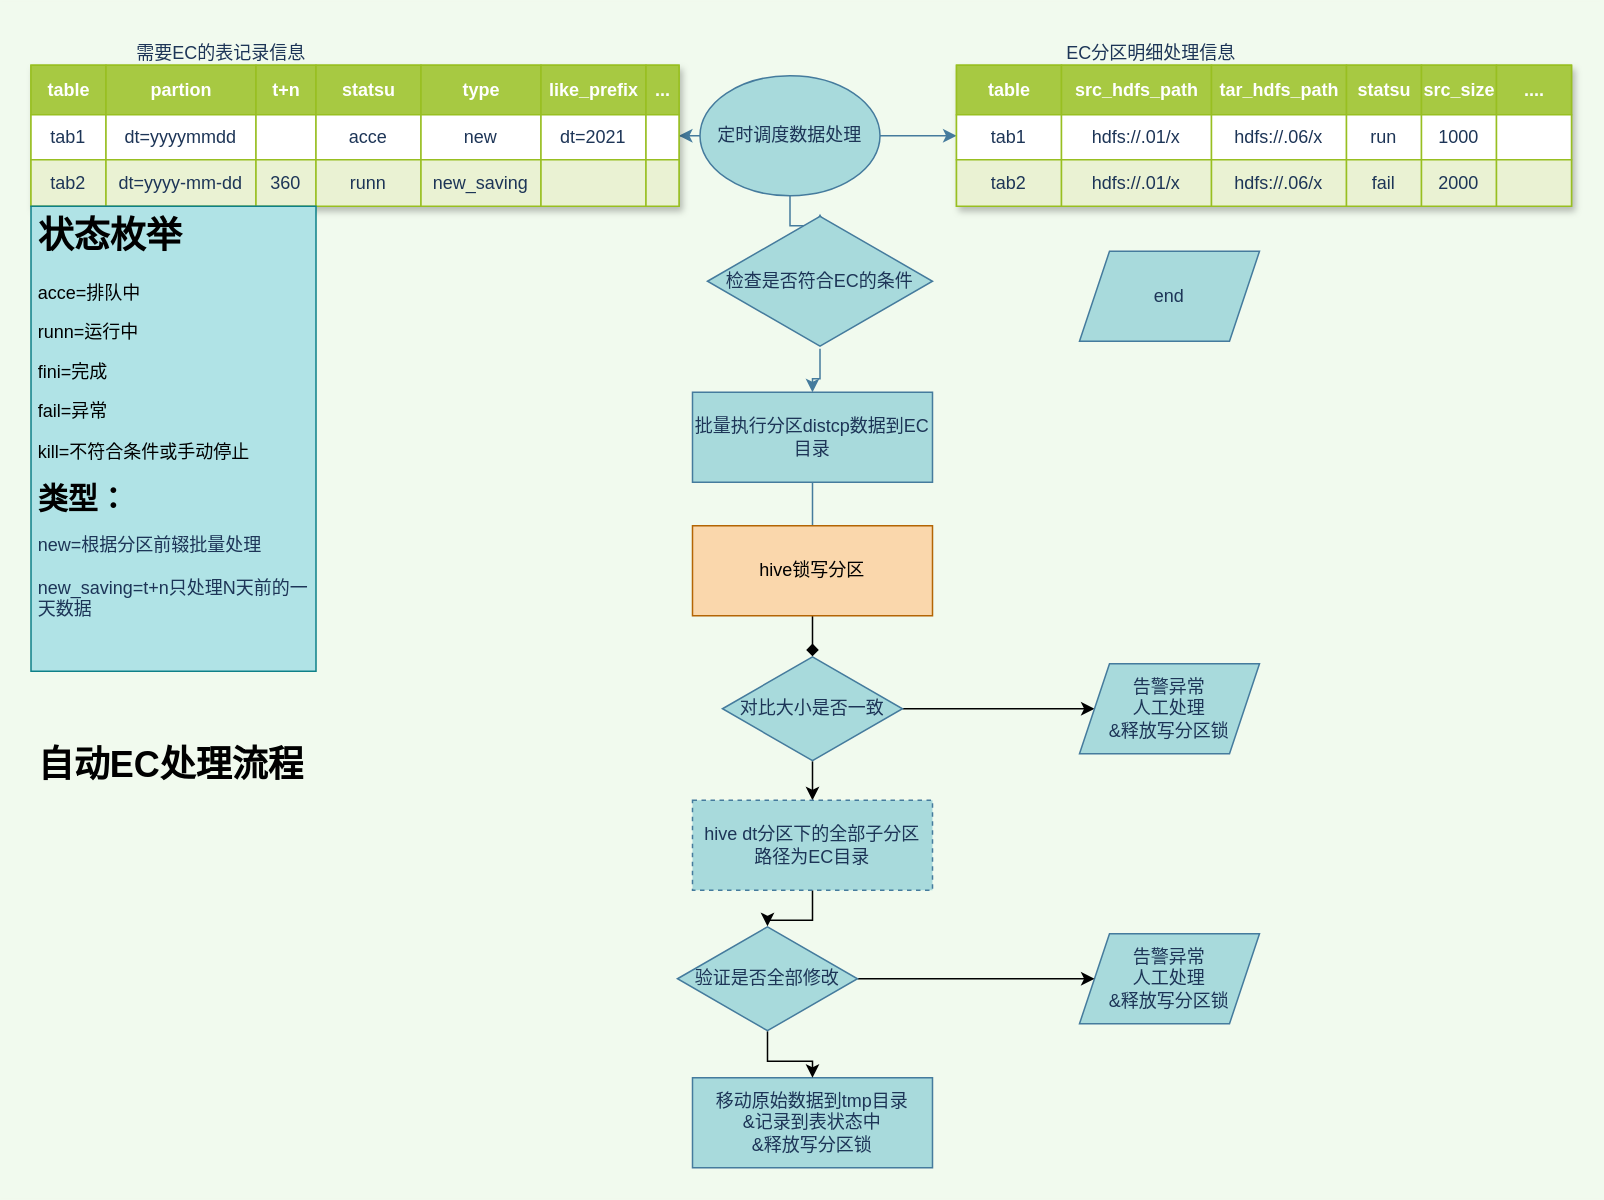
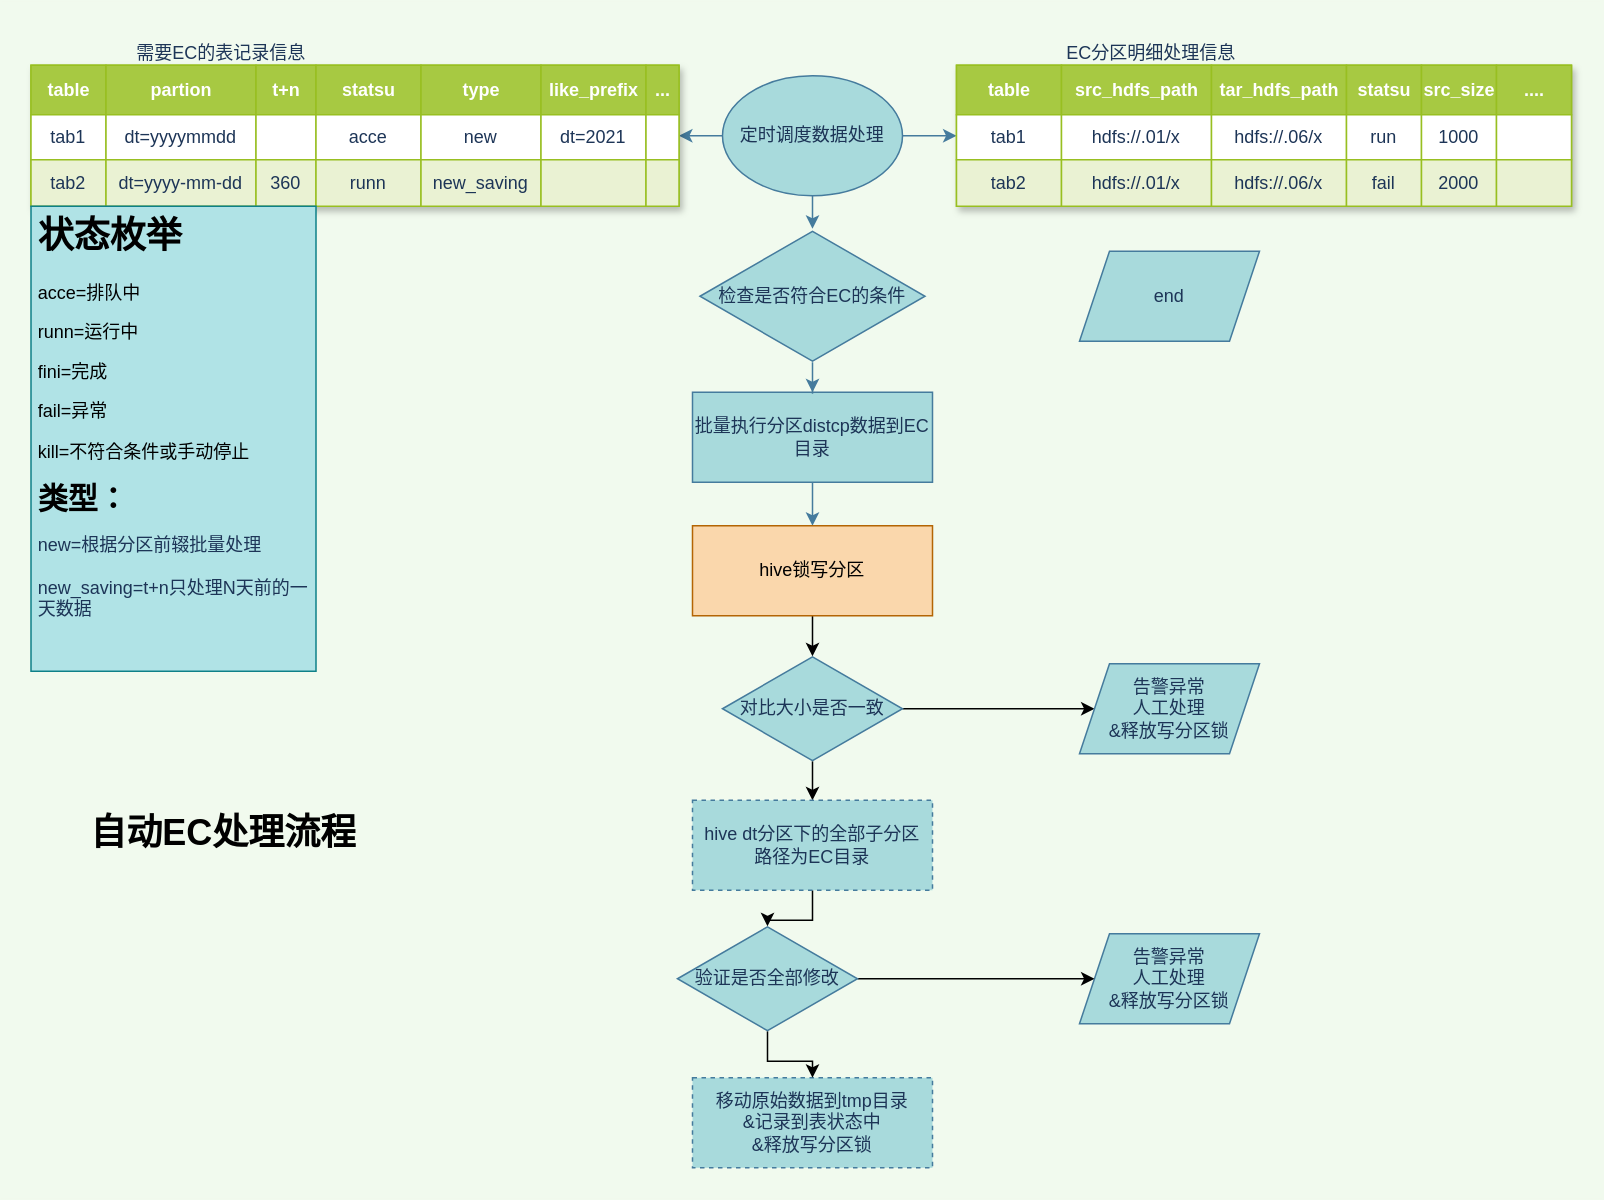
- <mxCell id="5" value="定时调度数据处理" style="ellipse;whiteSpace=wrap;html=1;fillColor=#A8DADC;strokeColor=#457B9D;fontColor=#1D3557;align=center;" parent="1" vertex="1"><mxGeometry x="466" y="50" width="120" height="80" as="geometry" /></mxCell>
+ <mxCell id="5" value="定时调度数据处理" style="ellipse;whiteSpace=wrap;html=1;fillColor=#A8DADC;strokeColor=#457B9D;fontColor=#1D3557;align=center;" parent="1" vertex="1"><mxGeometry x="481" y="50" width="120" height="80" as="geometry" /></mxCell>
- <mxCell id="9" value="检查是否符合EC的条件" style="html=1;whiteSpace=wrap;aspect=fixed;shape=isoRectangle;fillColor=#A8DADC;strokeColor=#457B9D;fontColor=#1D3557;align=center;" parent="1" vertex="1"><mxGeometry x="471" y="142" width="150" height="90" as="geometry" /></mxCell>
+ <mxCell id="9" value="检查是否符合EC的条件" style="html=1;whiteSpace=wrap;aspect=fixed;shape=isoRectangle;fillColor=#A8DADC;strokeColor=#457B9D;fontColor=#1D3557;align=center;" parent="1" vertex="1"><mxGeometry x="466" y="152" width="150" height="90" as="geometry" /></mxCell>
- <mxCell id="6" value="" style="edgeStyle=orthogonalEdgeStyle;rounded=0;orthogonalLoop=1;jettySize=auto;html=1;strokeColor=#457B9D;fontFamily=Helvetica;fontSize=20;fontColor=#1D3557;fillColor=#A8DADC;endArrow=none;" parent="1" source="7" target="70" edge="1"><mxGeometry relative="1" as="geometry" /></mxCell>
+ <mxCell id="6" value="" style="edgeStyle=orthogonalEdgeStyle;rounded=0;orthogonalLoop=1;jettySize=auto;html=1;strokeColor=#457B9D;fontFamily=Helvetica;fontSize=20;fontColor=#1D3557;fillColor=#A8DADC;" parent="1" source="7" target="70" edge="1"><mxGeometry relative="1" as="geometry" /></mxCell>
- <mxCell id="69" value="" style="edgeStyle=orthogonalEdgeStyle;rounded=0;orthogonalLoop=1;jettySize=auto;html=1;endArrow=diamond;" edge="1" parent="1" source="70" target="13"><mxGeometry relative="1" as="geometry" /></mxCell>
+ <mxCell id="69" value="" style="edgeStyle=orthogonalEdgeStyle;rounded=0;orthogonalLoop=1;jettySize=auto;html=1;" edge="1" parent="1" source="70" target="13"><mxGeometry relative="1" as="geometry" /></mxCell>
- <mxCell id="74" value="&lt;h1&gt;自动EC处理流程&lt;/h1&gt;&lt;p&gt;&lt;br&gt;&lt;/p&gt;" style="text;html=1;strokeColor=none;fillColor=none;spacing=5;spacingTop=-20;whiteSpace=wrap;overflow=hidden;rounded=0;" vertex="1" parent="1"><mxGeometry x="20" y="490" width="190" height="120" as="geometry" /></mxCell>
+ <mxCell id="74" value="&lt;h1&gt;自动EC处理流程&lt;/h1&gt;&lt;p&gt;&lt;br&gt;&lt;/p&gt;" style="text;html=1;strokeColor=none;fillColor=none;spacing=5;spacingTop=-20;whiteSpace=wrap;overflow=hidden;rounded=0;" vertex="1" parent="1"><mxGeometry x="55" y="535" width="190" height="120" as="geometry" /></mxCell>
- <mxCell id="18" value="移动原始数据到tmp目录&lt;br&gt;&amp;amp;记录到表状态中&lt;br&gt;&amp;amp;释放写分区锁" style="rounded=0;whiteSpace=wrap;html=1;fillColor=#A8DADC;strokeColor=#457B9D;fontColor=#1D3557;align=center;" parent="1" vertex="1"><mxGeometry x="461" y="718" width="160" height="60" as="geometry" /></mxCell>
+ <mxCell id="18" value="移动原始数据到tmp目录&lt;br&gt;&amp;amp;记录到表状态中&lt;br&gt;&amp;amp;释放写分区锁" style="rounded=0;whiteSpace=wrap;html=1;fillColor=#A8DADC;strokeColor=#457B9D;fontColor=#1D3557;align=center;dashed=1;" parent="1" vertex="1"><mxGeometry x="461" y="718" width="160" height="60" as="geometry" /></mxCell>
